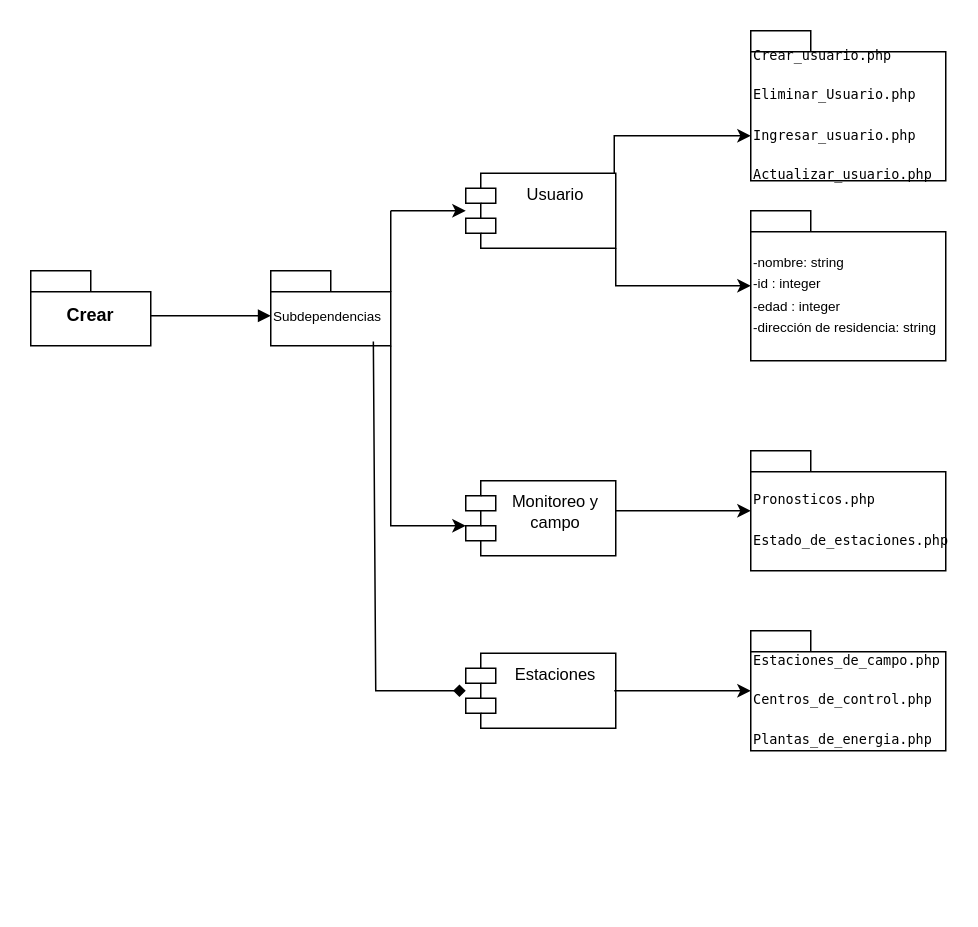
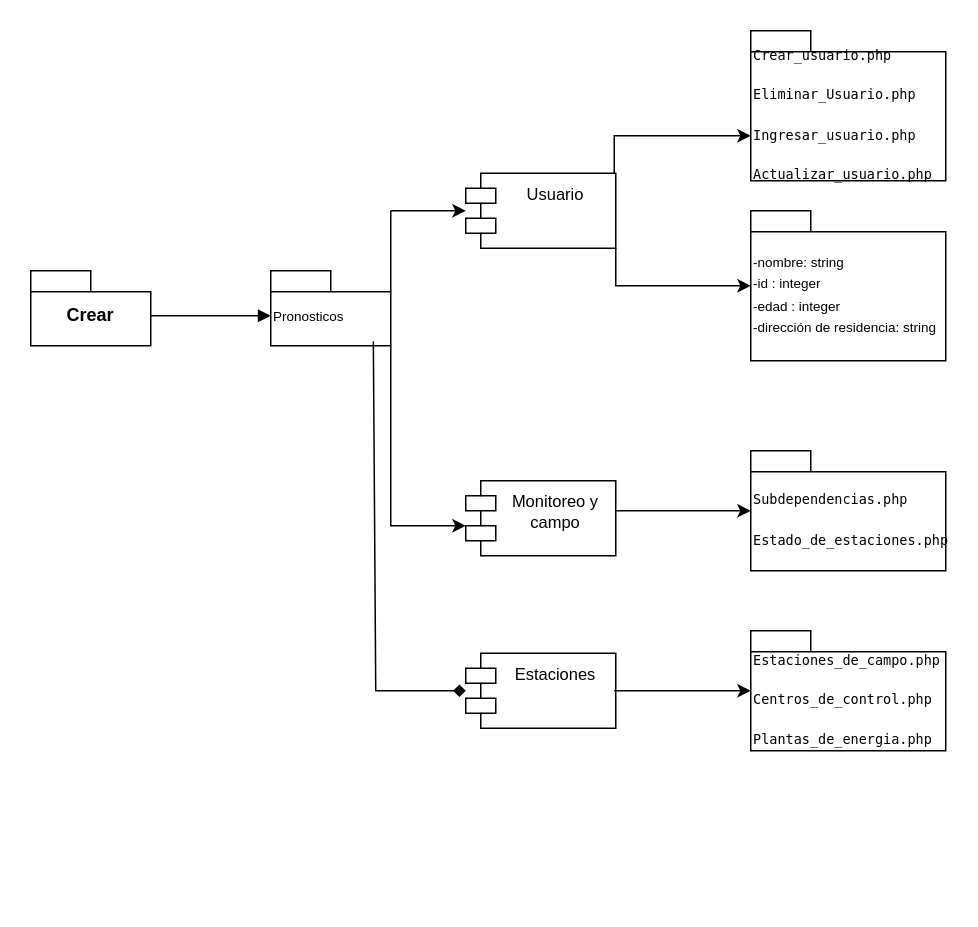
- <mxCell id="4" value="&lt;font style=&quot;font-weight: normal; font-size: 9px;&quot;&gt;Subdependencias&lt;/font&gt;" style="shape=folder;fontStyle=1;spacingTop=10;tabWidth=40;tabHeight=14;tabPosition=left;html=1;whiteSpace=wrap;align=left;" vertex="1" parent="1"><mxGeometry x="180" y="180" width="80" height="50" as="geometry" /></mxCell>
+ <mxCell id="4" value="&lt;font style=&quot;font-weight: normal; font-size: 9px;&quot;&gt;Pronosticos&lt;/font&gt;" style="shape=folder;fontStyle=1;spacingTop=10;tabWidth=40;tabHeight=14;tabPosition=left;html=1;whiteSpace=wrap;align=left;" vertex="1" parent="1"><mxGeometry x="180" y="180" width="80" height="50" as="geometry" /></mxCell>
- <mxCell id="15" value="&lt;pre&gt;&lt;font style=&quot;font-size: 9px;&quot;&gt;&lt;span style=&quot;font-weight: 400;&quot;&gt;Pronosticos.php&lt;/span&gt;&lt;/font&gt;&lt;/pre&gt;&lt;pre&gt;&lt;font style=&quot;font-size: 9px;&quot;&gt;&lt;span style=&quot;font-weight: 400;&quot;&gt;Estado_de_estaciones.php&lt;/span&gt;&lt;/font&gt;&lt;/pre&gt;" style="shape=folder;fontStyle=1;spacingTop=10;tabWidth=40;tabHeight=14;tabPosition=left;html=1;whiteSpace=wrap;align=left;" vertex="1" parent="1"><mxGeometry x="500" y="300" width="130" height="80" as="geometry" /></mxCell>
+ <mxCell id="15" value="&lt;pre&gt;&lt;font style=&quot;font-size: 9px;&quot;&gt;&lt;span style=&quot;font-weight: 400;&quot;&gt;Subdependencias.php&lt;/span&gt;&lt;/font&gt;&lt;/pre&gt;&lt;pre&gt;&lt;font style=&quot;font-size: 9px;&quot;&gt;&lt;span style=&quot;font-weight: 400;&quot;&gt;Estado_de_estaciones.php&lt;/span&gt;&lt;/font&gt;&lt;/pre&gt;" style="shape=folder;fontStyle=1;spacingTop=10;tabWidth=40;tabHeight=14;tabPosition=left;html=1;whiteSpace=wrap;align=left;" vertex="1" parent="1"><mxGeometry x="500" y="300" width="130" height="80" as="geometry" /></mxCell>
